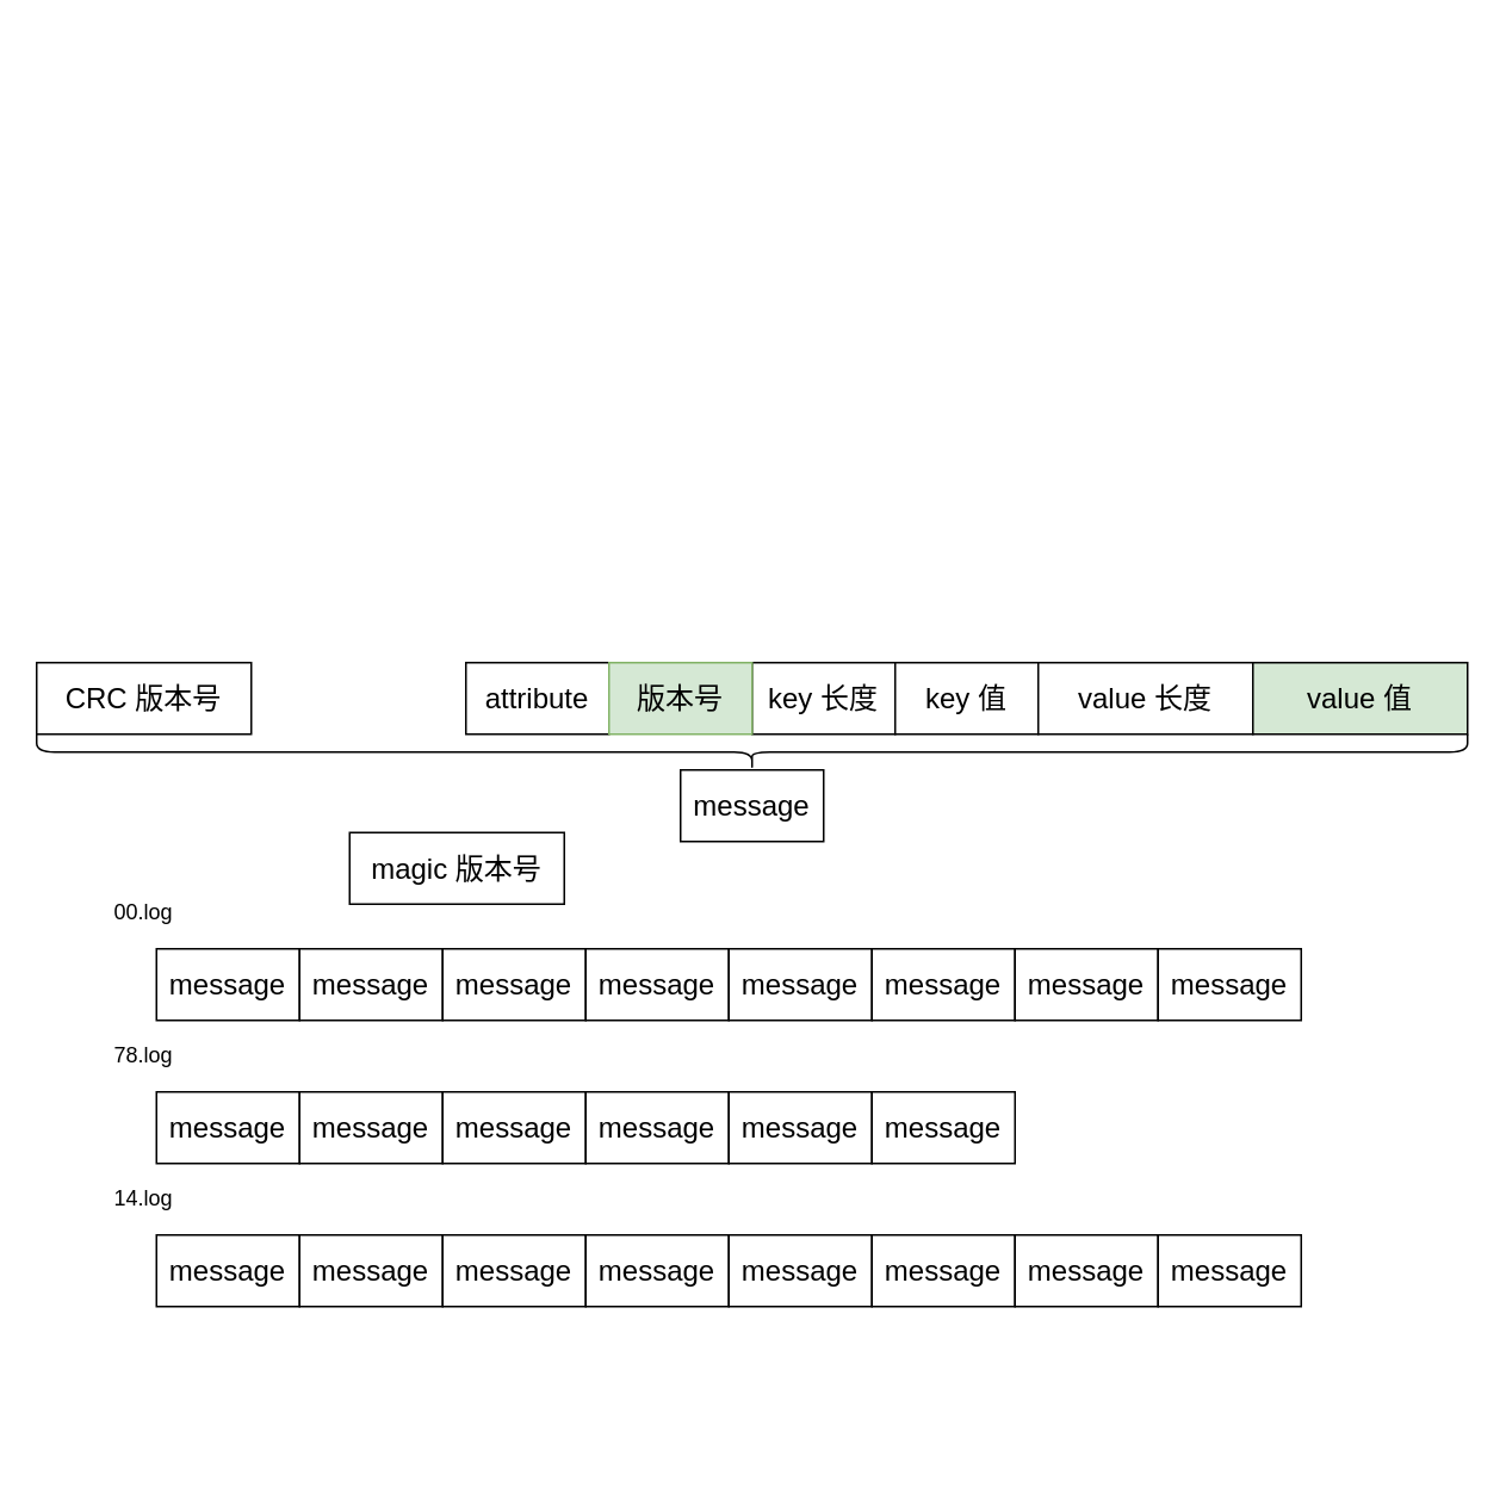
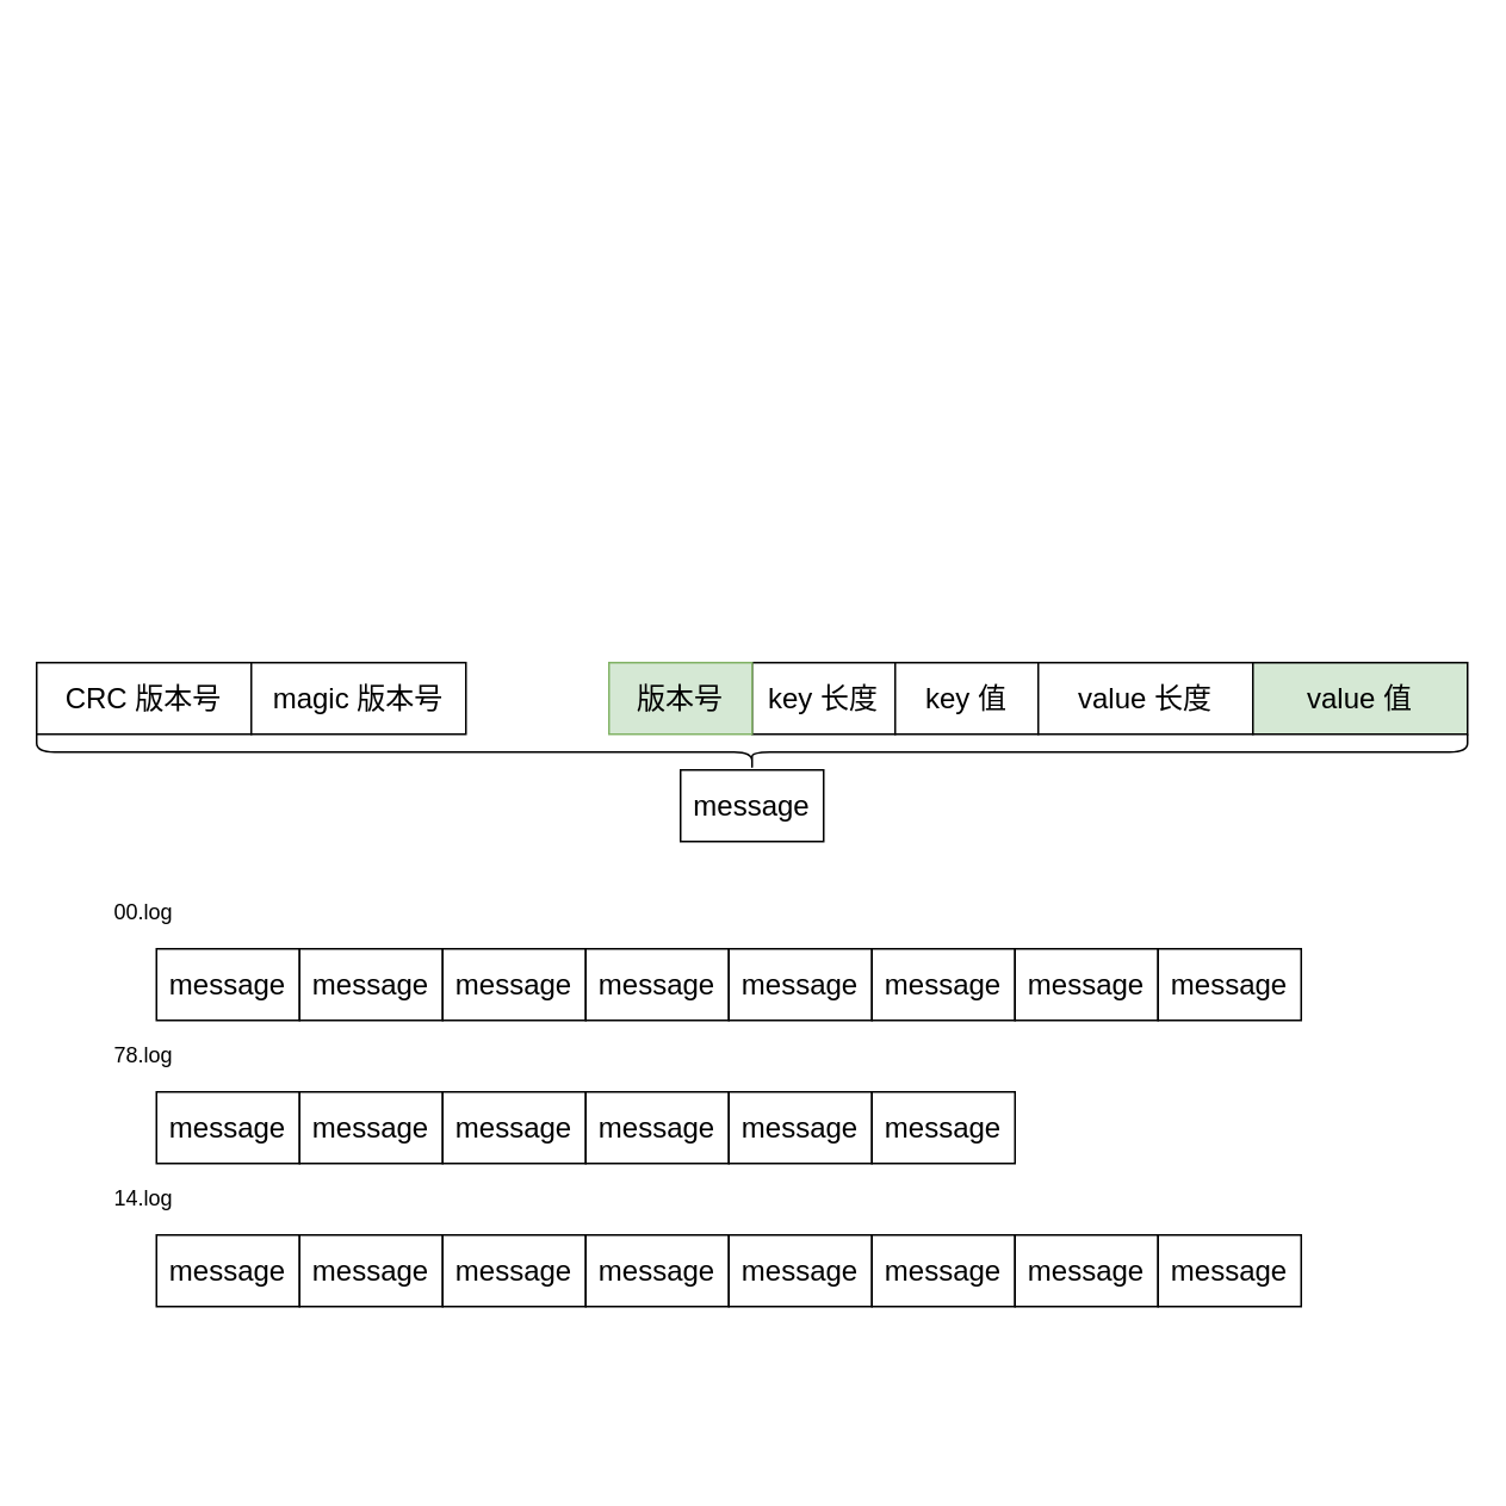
- <mxCell id="4" value="&lt;font style=&quot;font-size: 16px&quot;&gt;attribute&lt;/font&gt;" style="rounded=0;whiteSpace=wrap;html=1;" parent="1" vertex="1"><mxGeometry x="260" y="370" width="80" height="40" as="geometry" /></mxCell>
- <mxCell id="3" value="&lt;font style=&quot;font-size: 16px&quot;&gt;magic 版本号&lt;/font&gt;" style="rounded=0;whiteSpace=wrap;html=1;" parent="1" vertex="1"><mxGeometry x="195" y="465" width="120" height="40" as="geometry" /></mxCell>
+ <mxCell id="3" value="&lt;font style=&quot;font-size: 16px&quot;&gt;magic 版本号&lt;/font&gt;" style="rounded=0;whiteSpace=wrap;html=1;" parent="1" vertex="1"><mxGeometry x="140" y="370" width="120" height="40" as="geometry" /></mxCell>
